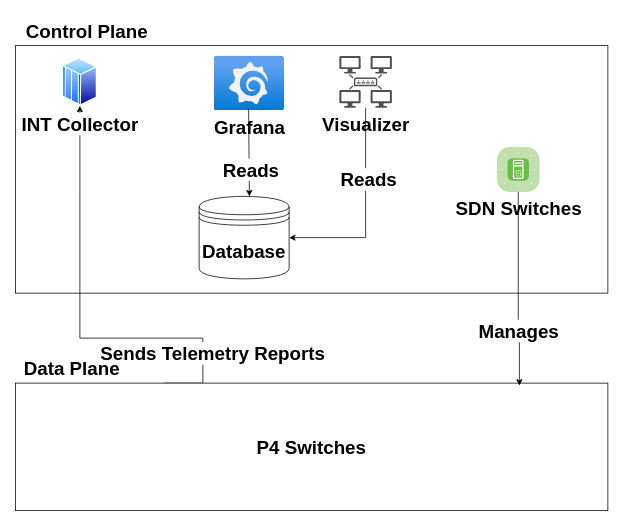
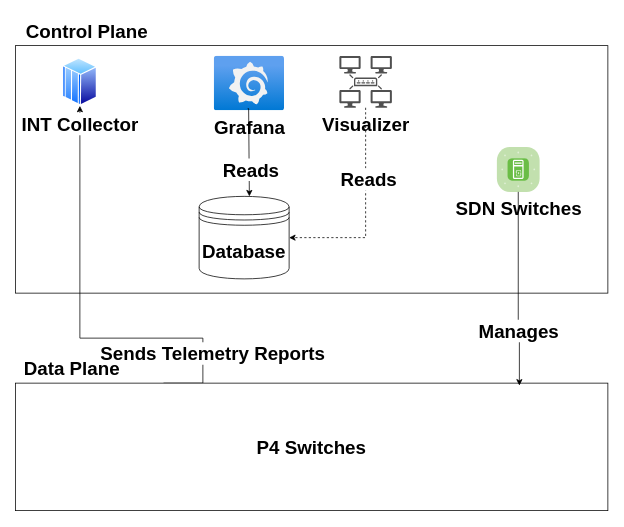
- <mxCell id="14" style="edgeStyle=orthogonalEdgeStyle;rounded=0;orthogonalLoop=1;jettySize=auto;html=1;entryX=1;entryY=0.5;entryDx=0;entryDy=0;fontSize=25;" parent="1" source="9" target="6" edge="1"><mxGeometry relative="1" as="geometry"><Array as="points"><mxPoint x="487" y="316" /></Array><mxPoint x="397" y="294" as="targetPoint" /></mxGeometry></mxCell>
+ <mxCell id="14" style="edgeStyle=orthogonalEdgeStyle;rounded=0;orthogonalLoop=1;jettySize=auto;html=1;entryX=1;entryY=0.5;entryDx=0;entryDy=0;fontSize=25;dashed=1;" parent="1" source="9" target="6" edge="1"><mxGeometry relative="1" as="geometry"><Array as="points"><mxPoint x="487" y="316" /></Array><mxPoint x="397" y="294" as="targetPoint" /></mxGeometry></mxCell>
